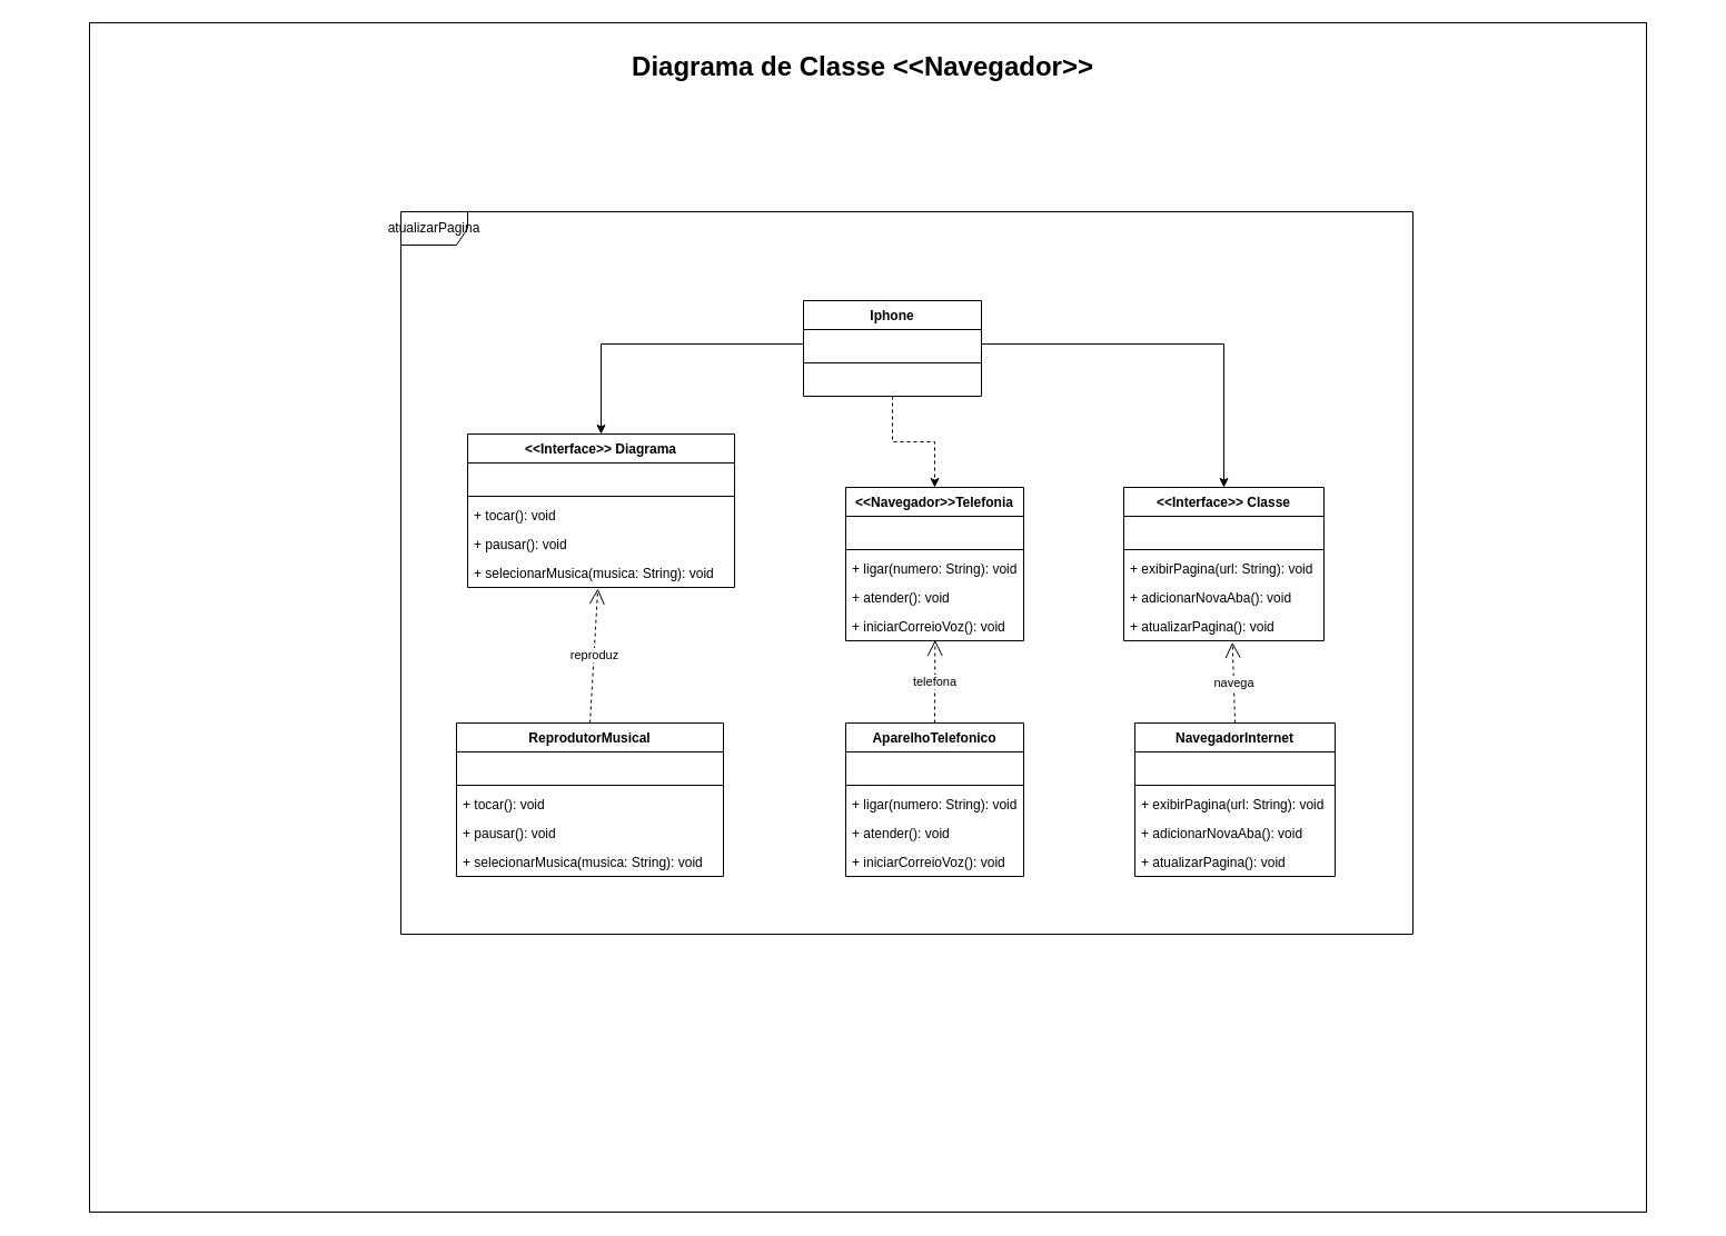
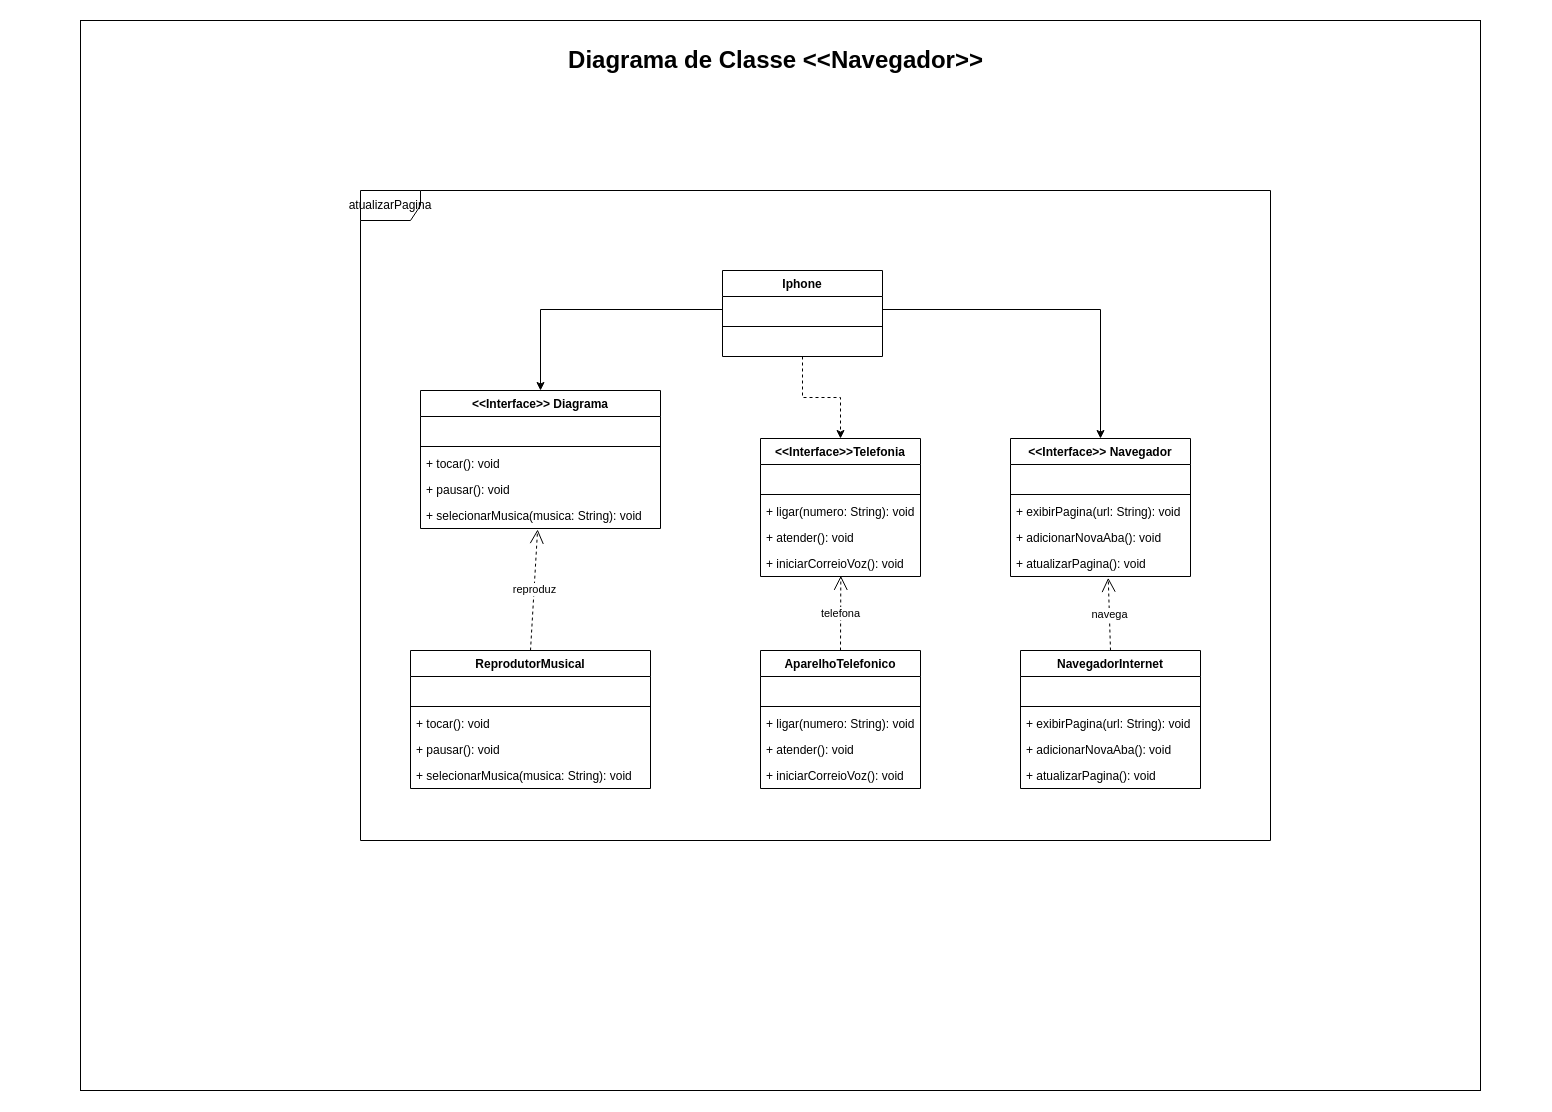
- <mxCell id="34" value="&amp;lt;&amp;lt;Navegador&amp;gt;&amp;gt;Telefonia" style="swimlane;fontStyle=1;align=center;verticalAlign=top;childLayout=stackLayout;horizontal=1;startSize=26;horizontalStack=0;resizeParent=1;resizeParentMax=0;resizeLast=0;collapsible=1;marginBottom=0;whiteSpace=wrap;html=1;" vertex="1" parent="1"><mxGeometry x="760" y="438" width="160" height="138" as="geometry" /></mxCell>
+ <mxCell id="34" value="&amp;lt;&amp;lt;Interface&amp;gt;&amp;gt;Telefonia" style="swimlane;fontStyle=1;align=center;verticalAlign=top;childLayout=stackLayout;horizontal=1;startSize=26;horizontalStack=0;resizeParent=1;resizeParentMax=0;resizeLast=0;collapsible=1;marginBottom=0;whiteSpace=wrap;html=1;" vertex="1" parent="1"><mxGeometry x="760" y="438" width="160" height="138" as="geometry" /></mxCell>
- <mxCell id="40" value="&amp;lt;&amp;lt;Interface&amp;gt;&amp;gt; Classe" style="swimlane;fontStyle=1;align=center;verticalAlign=top;childLayout=stackLayout;horizontal=1;startSize=26;horizontalStack=0;resizeParent=1;resizeParentMax=0;resizeLast=0;collapsible=1;marginBottom=0;whiteSpace=wrap;html=1;" vertex="1" parent="1"><mxGeometry x="1010" y="438" width="180" height="138" as="geometry" /></mxCell>
+ <mxCell id="40" value="&amp;lt;&amp;lt;Interface&amp;gt;&amp;gt; Navegador" style="swimlane;fontStyle=1;align=center;verticalAlign=top;childLayout=stackLayout;horizontal=1;startSize=26;horizontalStack=0;resizeParent=1;resizeParentMax=0;resizeLast=0;collapsible=1;marginBottom=0;whiteSpace=wrap;html=1;" vertex="1" parent="1"><mxGeometry x="1010" y="438" width="180" height="138" as="geometry" /></mxCell>
